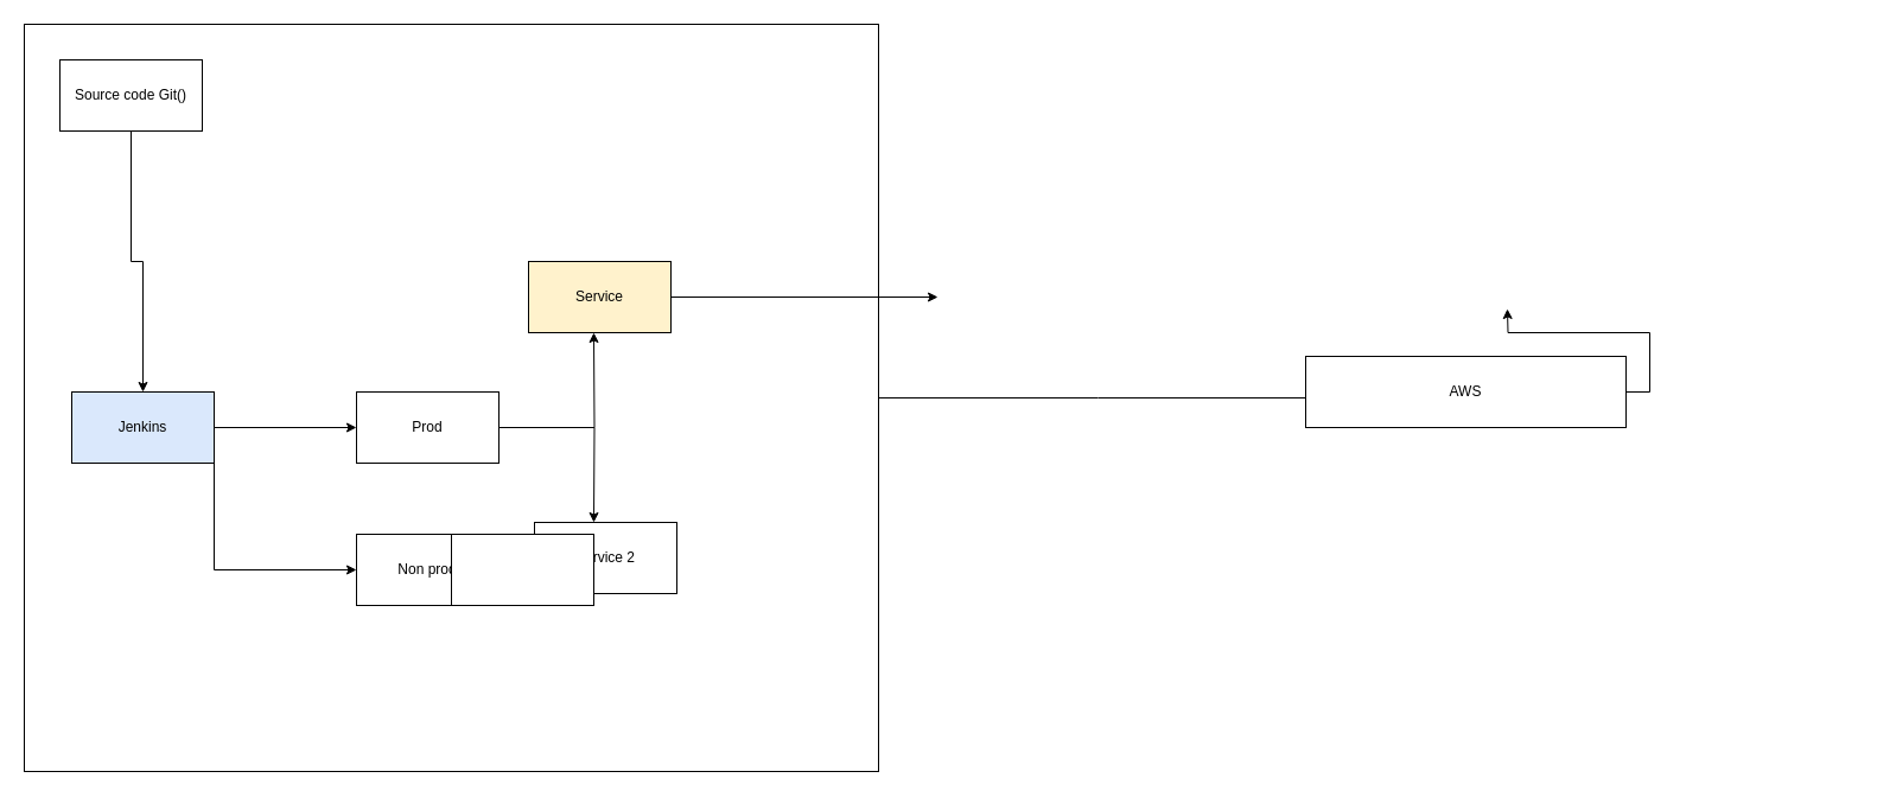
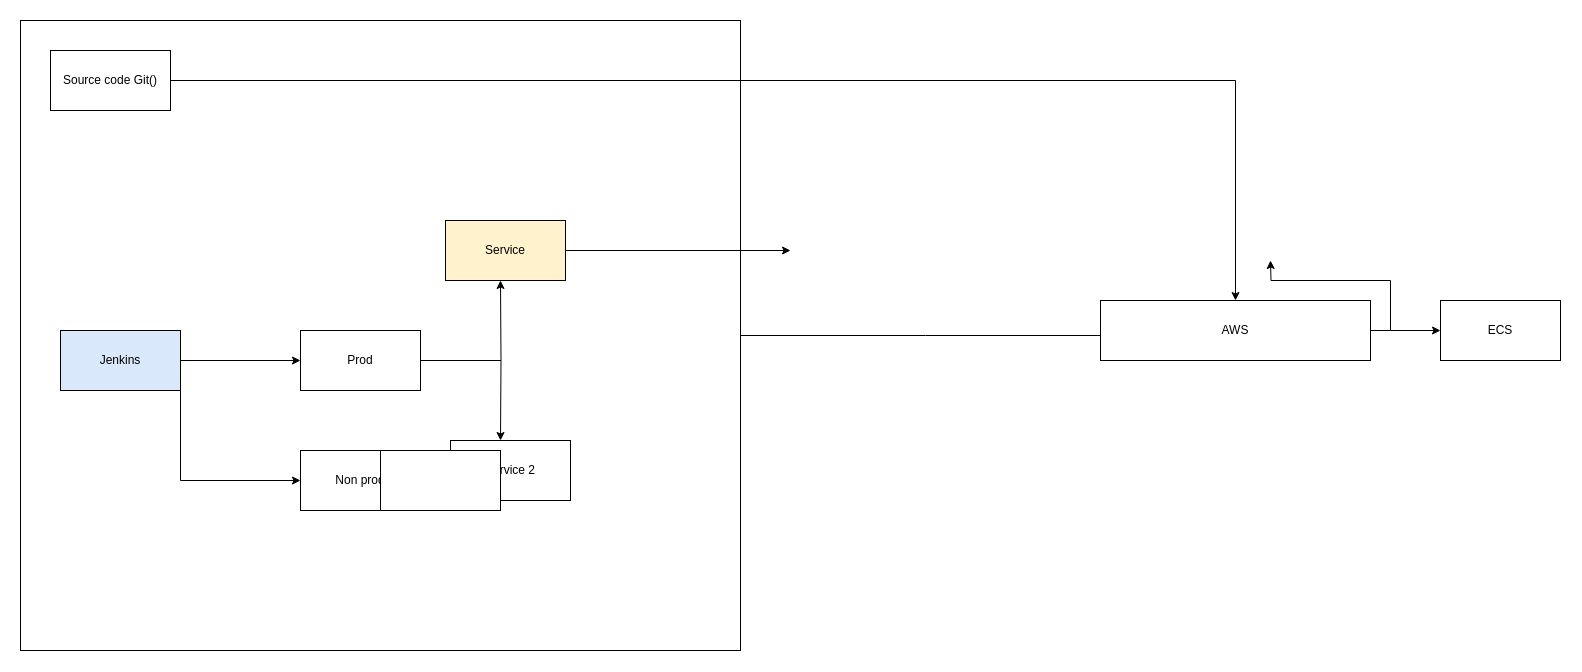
- <mxCell id="14" style="edgeStyle=orthogonalEdgeStyle;rounded=0;orthogonalLoop=1;jettySize=auto;html=1;" edge="1" parent="1" source="15" target="5"><mxGeometry relative="1" as="geometry" /></mxCell>
+ <mxCell id="14" style="edgeStyle=orthogonalEdgeStyle;rounded=0;orthogonalLoop=1;jettySize=auto;html=1;" edge="1" parent="1" source="15" target="18"><mxGeometry relative="1" as="geometry" /></mxCell>
+ <mxCell id="17" style="edgeStyle=orthogonalEdgeStyle;rounded=0;orthogonalLoop=1;jettySize=auto;html=1;entryX=0;entryY=0.5;entryDx=0;entryDy=0;" edge="1" parent="1" source="18" target="19"><mxGeometry relative="1" as="geometry" /></mxCell>
+ <mxCell id="19" value="ECS" style="rounded=0;whiteSpace=wrap;html=1;" vertex="1" parent="1"><mxGeometry x="1440" y="300" width="120" height="60" as="geometry" /></mxCell>
